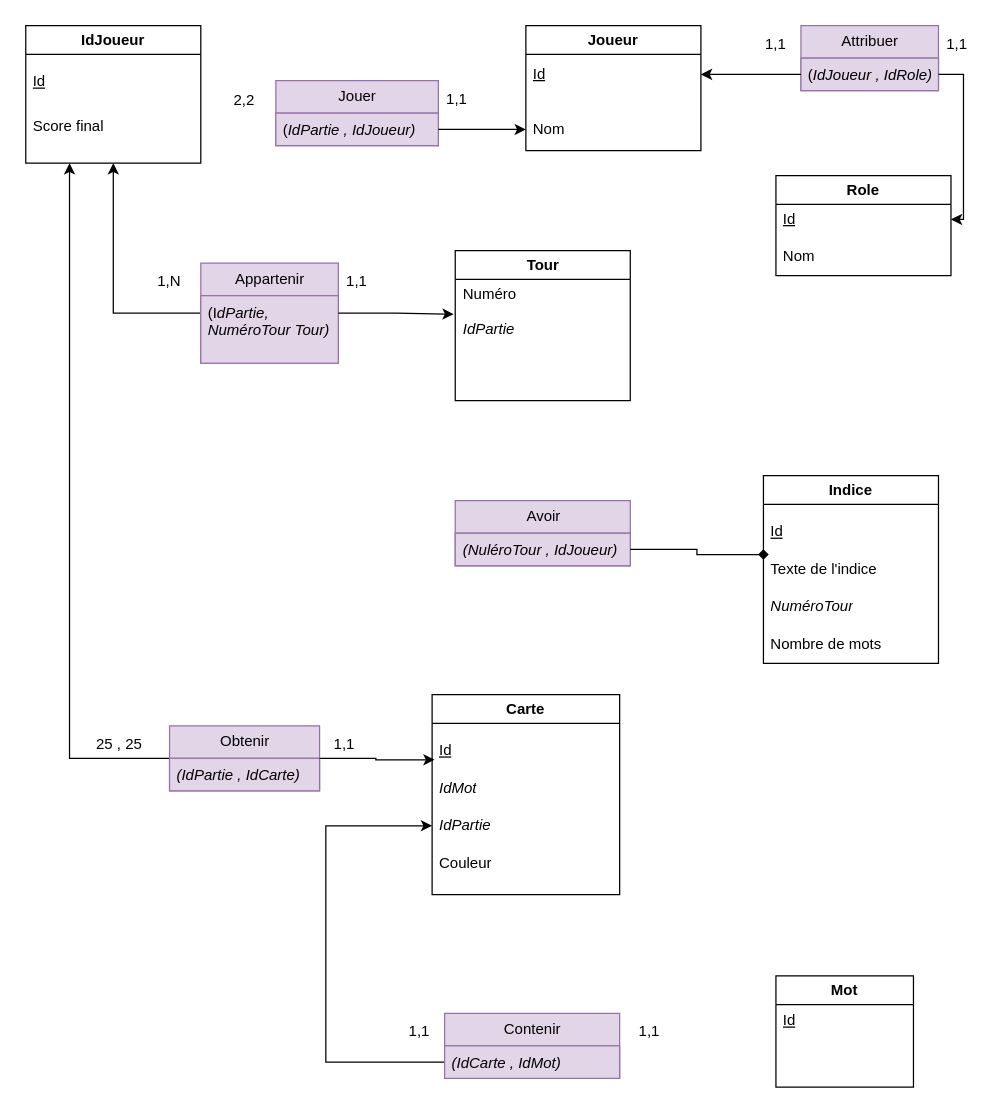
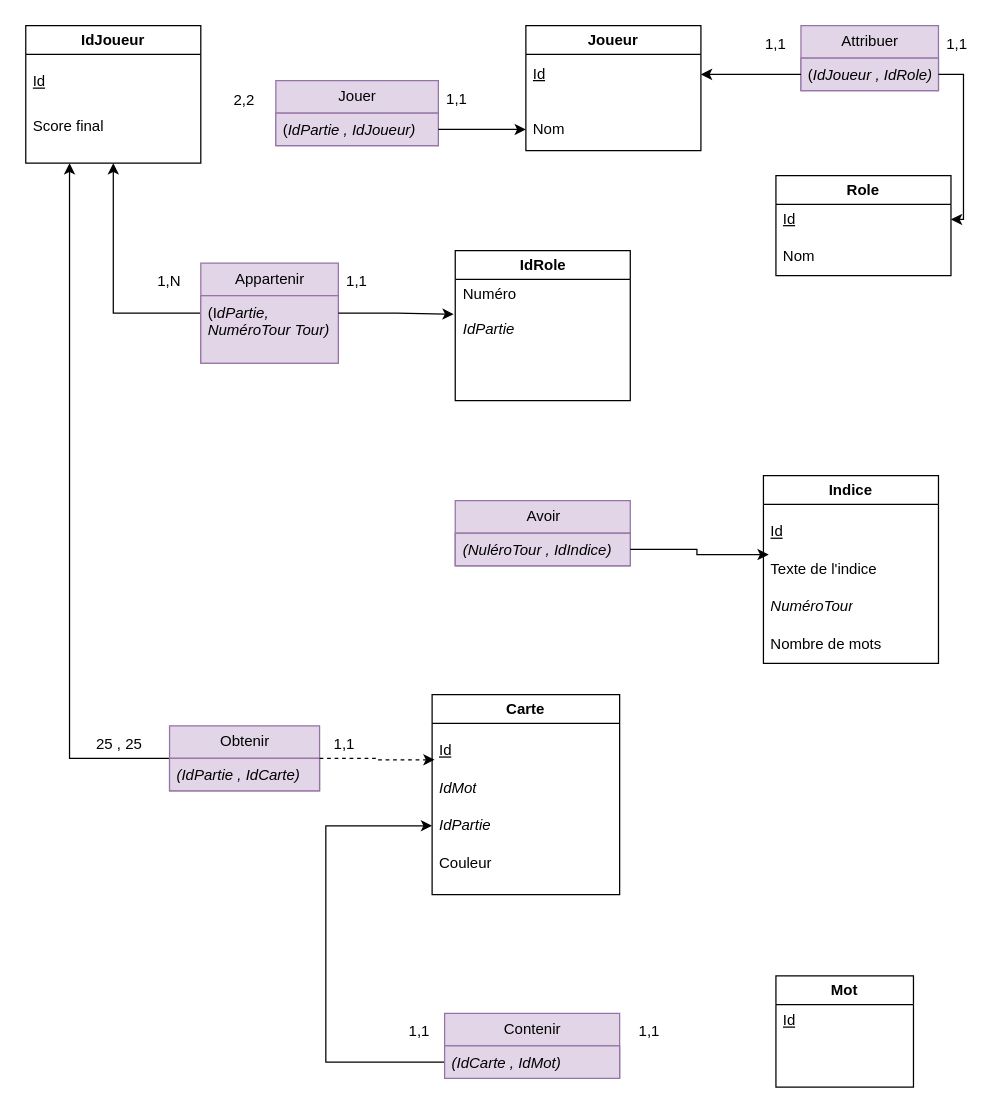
- <mxCell id="23" value="Tour" style="swimlane;whiteSpace=wrap;html=1;" vertex="1" parent="1"><mxGeometry x="363.5" y="200" width="140" height="120" as="geometry" /></mxCell>
+ <mxCell id="23" value="IdRole" style="swimlane;whiteSpace=wrap;html=1;" vertex="1" parent="1"><mxGeometry x="363.5" y="200" width="140" height="120" as="geometry" /></mxCell>
- <mxCell id="56" style="edgeStyle=orthogonalEdgeStyle;rounded=0;orthogonalLoop=1;jettySize=auto;html=1;exitX=1;exitY=0.75;exitDx=0;exitDy=0;entryX=0.03;entryY=0.102;entryDx=0;entryDy=0;entryPerimeter=0;endArrow=diamond;" edge="1" parent="1" source="54" target="15"><mxGeometry relative="1" as="geometry" /></mxCell>
+ <mxCell id="56" style="edgeStyle=orthogonalEdgeStyle;rounded=0;orthogonalLoop=1;jettySize=auto;html=1;exitX=1;exitY=0.75;exitDx=0;exitDy=0;entryX=0.03;entryY=0.102;entryDx=0;entryDy=0;entryPerimeter=0;" edge="1" parent="1" source="54" target="15"><mxGeometry relative="1" as="geometry" /></mxCell>
- <mxCell id="55" value="(NuléroTour , IdJoueur)" style="text;strokeColor=#9673a6;fillColor=#e1d5e7;align=left;verticalAlign=top;spacingLeft=4;spacingRight=4;overflow=hidden;rotatable=0;points=[[0,0.5],[1,0.5]];portConstraint=eastwest;whiteSpace=wrap;html=1;fontStyle=2" vertex="1" parent="54"><mxGeometry y="26" width="140" height="26" as="geometry" /></mxCell>
+ <mxCell id="55" value="(NuléroTour , IdIndice)" style="text;strokeColor=#9673a6;fillColor=#e1d5e7;align=left;verticalAlign=top;spacingLeft=4;spacingRight=4;overflow=hidden;rotatable=0;points=[[0,0.5],[1,0.5]];portConstraint=eastwest;whiteSpace=wrap;html=1;fontStyle=2" vertex="1" parent="54"><mxGeometry y="26" width="140" height="26" as="geometry" /></mxCell>
- <mxCell id="50" style="edgeStyle=orthogonalEdgeStyle;rounded=0;orthogonalLoop=1;jettySize=auto;html=1;exitX=1;exitY=0.5;exitDx=0;exitDy=0;entryX=0.014;entryY=-0.26;entryDx=0;entryDy=0;entryPerimeter=0;" edge="1" parent="1" source="48" target="20"><mxGeometry relative="1" as="geometry" /></mxCell>
+ <mxCell id="50" style="edgeStyle=orthogonalEdgeStyle;rounded=0;orthogonalLoop=1;jettySize=auto;html=1;exitX=1;exitY=0.5;exitDx=0;exitDy=0;entryX=0.014;entryY=-0.26;entryDx=0;entryDy=0;entryPerimeter=0;dashed=1;" edge="1" parent="1" source="48" target="20"><mxGeometry relative="1" as="geometry" /></mxCell>
